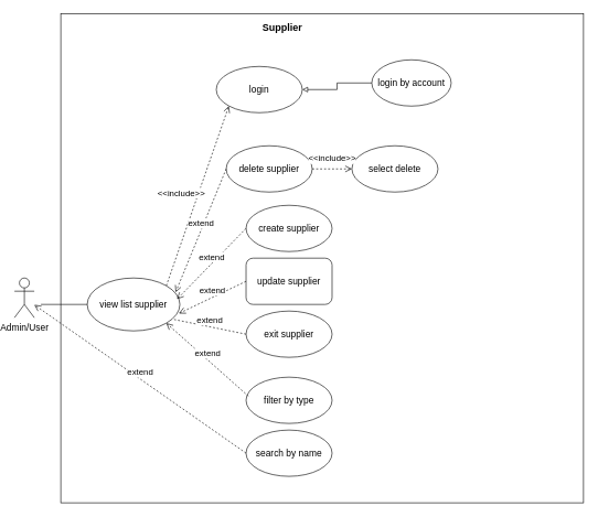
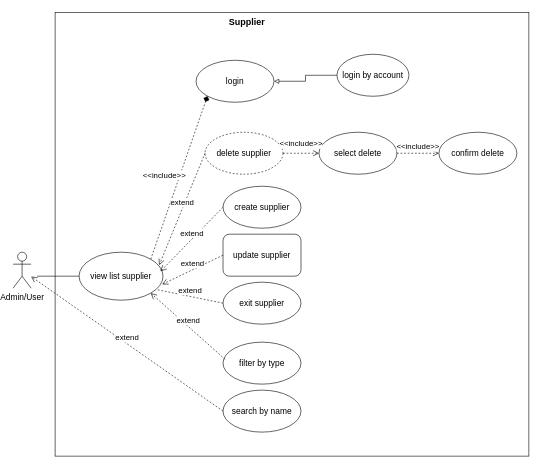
- <mxCell id="14" value="&lt;b&gt;&lt;font style=&quot;font-size: 15px;&quot;&gt;Supplier&lt;/font&gt;&lt;/b&gt;" style="text;html=1;align=center;verticalAlign=middle;whiteSpace=wrap;rounded=0;" parent="1" vertex="1"><mxGeometry x="395" y="25" width="60" height="30" as="geometry" /></mxCell>
+ <mxCell id="14" value="&lt;b&gt;&lt;font style=&quot;font-size: 15px;&quot;&gt;Supplier&lt;/font&gt;&lt;/b&gt;" style="text;html=1;align=center;verticalAlign=middle;whiteSpace=wrap;rounded=0;" parent="1" vertex="1"><mxGeometry x="380" y="20" width="60" height="30" as="geometry" /></mxCell>
- <mxCell id="8" value="&lt;font style=&quot;font-size: 13px;&quot;&gt;&amp;lt;&amp;lt;include&amp;gt;&amp;gt;&lt;/font&gt;" style="html=1;verticalAlign=bottom;endArrow=open;dashed=1;endSize=8;curved=0;rounded=0;entryX=0;entryY=1;entryDx=0;entryDy=0;exitX=1;exitY=0;exitDx=0;exitDy=0;" parent="1" source="4" target="5" edge="1"><mxGeometry x="-0.1" y="21" relative="1" as="geometry"><mxPoint x="400" y="320" as="sourcePoint" /><mxPoint x="320" y="320" as="targetPoint" /><Array as="points" /><mxPoint as="offset" /></mxGeometry></mxCell>
+ <mxCell id="8" value="&lt;font style=&quot;font-size: 13px;&quot;&gt;&amp;lt;&amp;lt;include&amp;gt;&amp;gt;&lt;/font&gt;" style="html=1;verticalAlign=bottom;endArrow=diamond;dashed=1;endSize=8;curved=0;rounded=0;entryX=0;entryY=1;entryDx=0;entryDy=0;exitX=1;exitY=0;exitDx=0;exitDy=0;" parent="1" source="4" target="5" edge="1"><mxGeometry x="-0.1" y="21" relative="1" as="geometry"><mxPoint x="400" y="320" as="sourcePoint" /><mxPoint x="320" y="320" as="targetPoint" /><Array as="points" /><mxPoint as="offset" /></mxGeometry></mxCell>
- <mxCell id="10" value="delete supplier" style="ellipse;whiteSpace=wrap;html=1;fontSize=14;" parent="1" vertex="1"><mxGeometry x="340" y="220" width="130" height="70" as="geometry" /></mxCell>
+ <mxCell id="10" value="delete supplier" style="ellipse;whiteSpace=wrap;html=1;fontSize=14;dashed=1;" parent="1" vertex="1"><mxGeometry x="340" y="220" width="130" height="70" as="geometry" /></mxCell>
+ <mxCell id="25" value="&lt;span style=&quot;font-size: 13px;&quot;&gt;&amp;lt;&amp;lt;include&amp;gt;&amp;gt;&lt;/span&gt;" style="html=1;verticalAlign=bottom;endArrow=open;dashed=1;endSize=8;curved=0;rounded=0;exitX=1;exitY=0.5;exitDx=0;exitDy=0;entryX=0;entryY=0.5;entryDx=0;entryDy=0;" parent="1" source="11" target="26" edge="1"><mxGeometry relative="1" as="geometry"><mxPoint x="540" y="535" as="sourcePoint" /><mxPoint x="440" y="452" as="targetPoint" /></mxGeometry></mxCell>
+ <mxCell id="26" value="confirm delete" style="ellipse;whiteSpace=wrap;html=1;fontSize=14;" parent="1" vertex="1"><mxGeometry x="730" y="220" width="130" height="70" as="geometry" /></mxCell>
